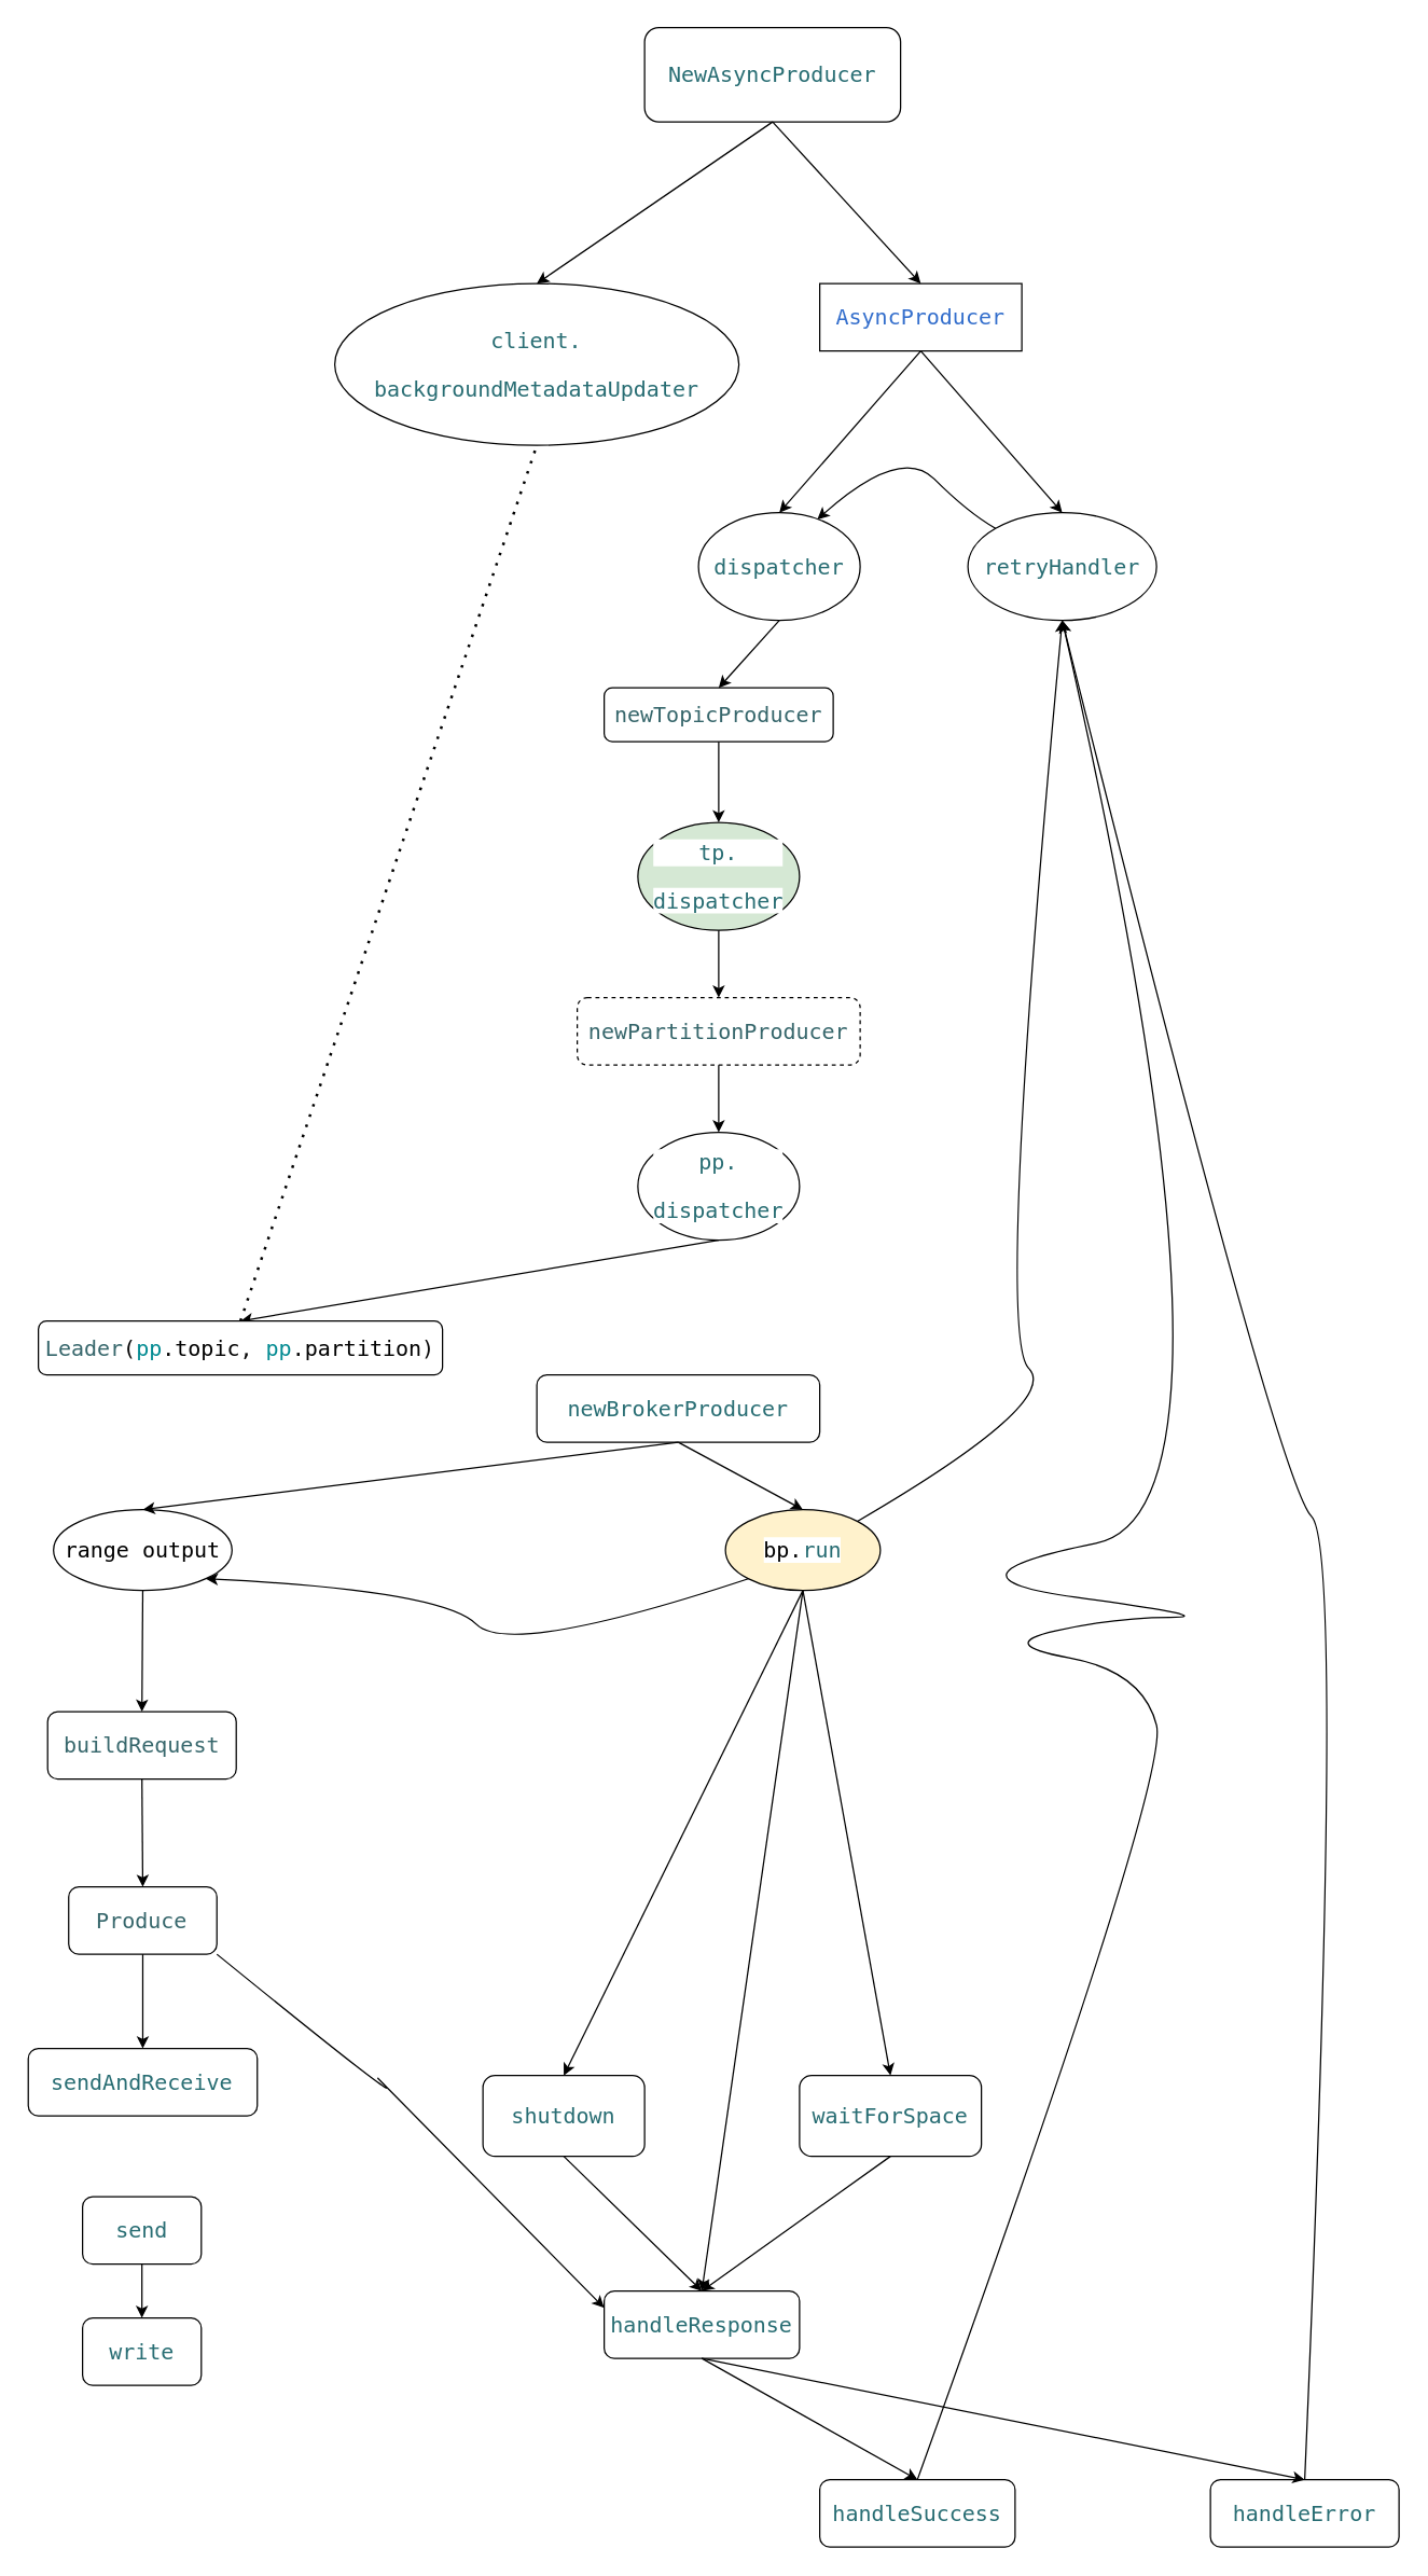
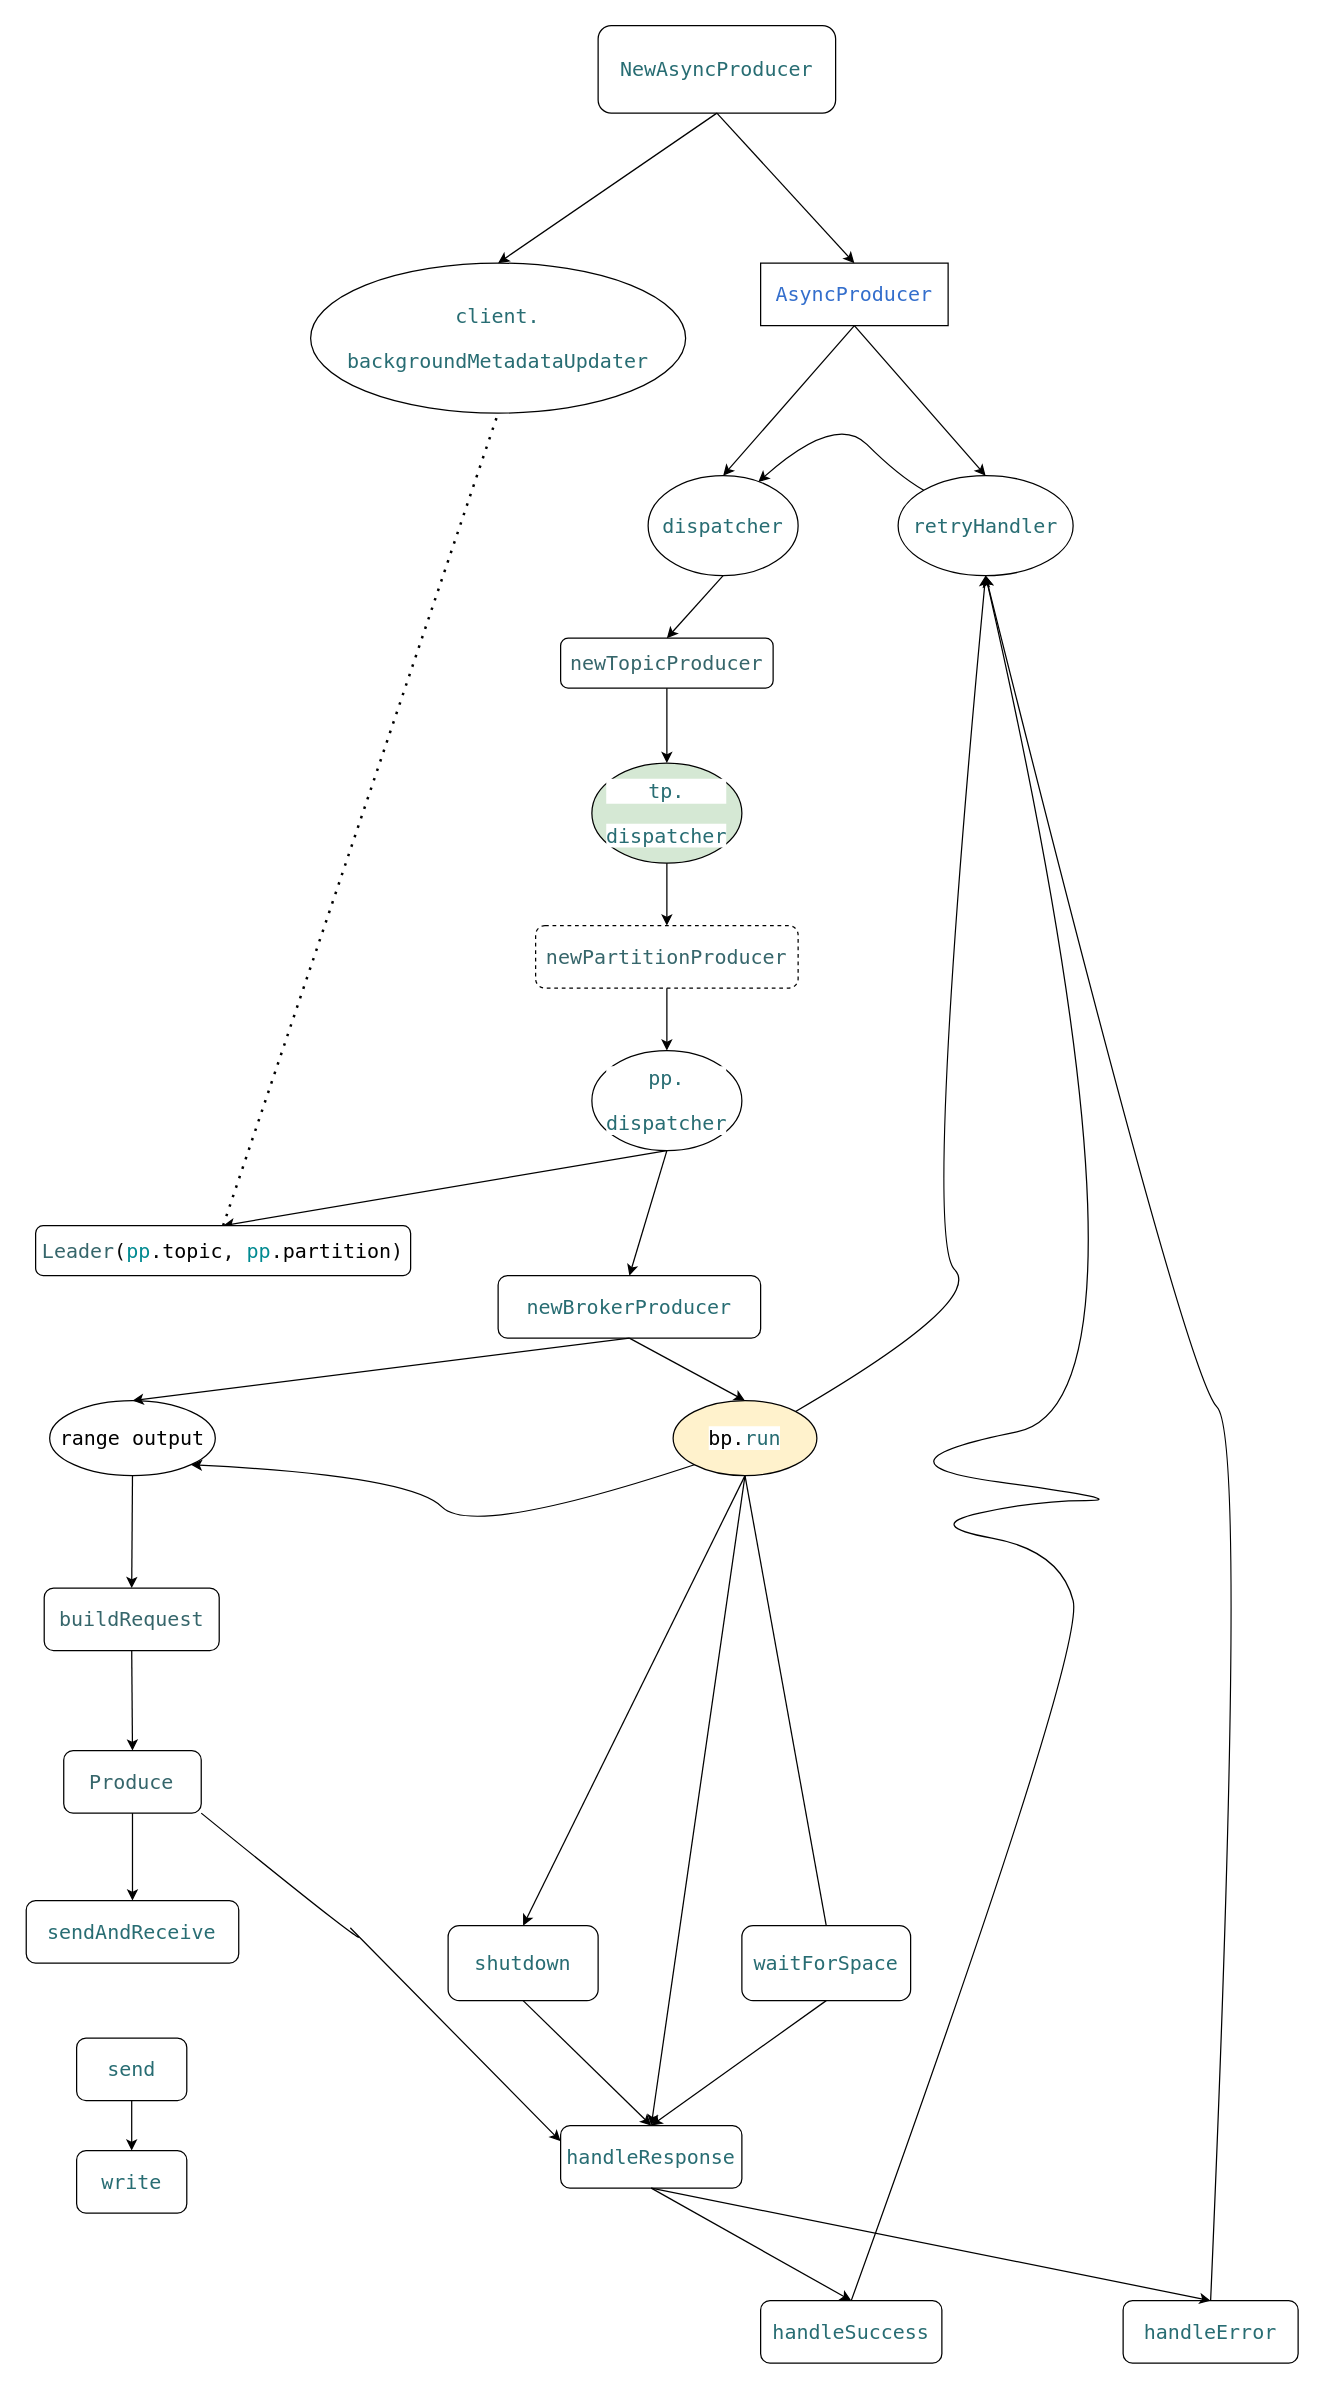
+ <mxCell id="25" value="" style="endArrow=classic;html=1;fontSize=14;exitX=0.5;exitY=1;exitDx=0;exitDy=0;entryX=0.5;entryY=0;entryDx=0;entryDy=0;" parent="1" source="17" target="23" edge="1"><mxGeometry width="50" height="50" relative="1" as="geometry"><mxPoint x="638" y="980" as="sourcePoint" /><mxPoint x="688" y="930" as="targetPoint" /></mxGeometry></mxCell>
- <mxCell id="45" value="" style="endArrow=classic;html=1;fontSize=14;exitX=0.5;exitY=1;exitDx=0;exitDy=0;entryX=0.5;entryY=0;entryDx=0;entryDy=0;" parent="1" source="24" target="44" edge="1"><mxGeometry width="50" height="50" relative="1" as="geometry"><mxPoint x="628" y="1360" as="sourcePoint" /><mxPoint x="678" y="1310" as="targetPoint" /></mxGeometry></mxCell>
+ <mxCell id="45" value="" style="endArrow=none;html=1;fontSize=14;exitX=0.5;exitY=1;exitDx=0;exitDy=0;entryX=0.5;entryY=0;entryDx=0;entryDy=0;" parent="1" source="24" target="44" edge="1"><mxGeometry width="50" height="50" relative="1" as="geometry"><mxPoint x="628" y="1360" as="sourcePoint" /><mxPoint x="678" y="1310" as="targetPoint" /></mxGeometry></mxCell>
